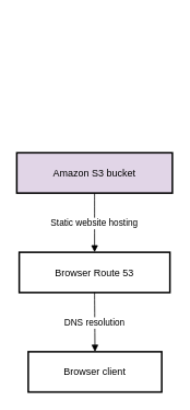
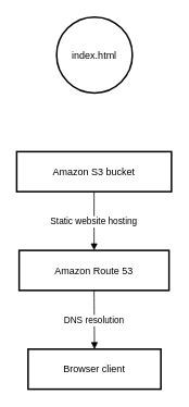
+ <mxCell id="2" value="index.html" style="ellipse;aspect=fixed;strokeWidth=2;whiteSpace=wrap;" vertex="1" parent="1"><mxGeometry x="69" y="20" width="93" height="93" as="geometry" /></mxCell>
- <mxCell id="3" value="Amazon S3 bucket" style="whiteSpace=wrap;strokeWidth=2;fillColor=#e1d5e7;" vertex="1" parent="1"><mxGeometry x="20" y="185" width="190" height="49" as="geometry" /></mxCell>
+ <mxCell id="3" value="Amazon S3 bucket" style="whiteSpace=wrap;strokeWidth=2;" vertex="1" parent="1"><mxGeometry x="20" y="185" width="190" height="49" as="geometry" /></mxCell>
- <mxCell id="4" value="Browser Route 53" style="whiteSpace=wrap;strokeWidth=2;" vertex="1" parent="1"><mxGeometry x="23" y="306" width="184" height="49" as="geometry" /></mxCell>
+ <mxCell id="4" value="Amazon Route 53" style="whiteSpace=wrap;strokeWidth=2;" vertex="1" parent="1"><mxGeometry x="23" y="306" width="184" height="49" as="geometry" /></mxCell>
